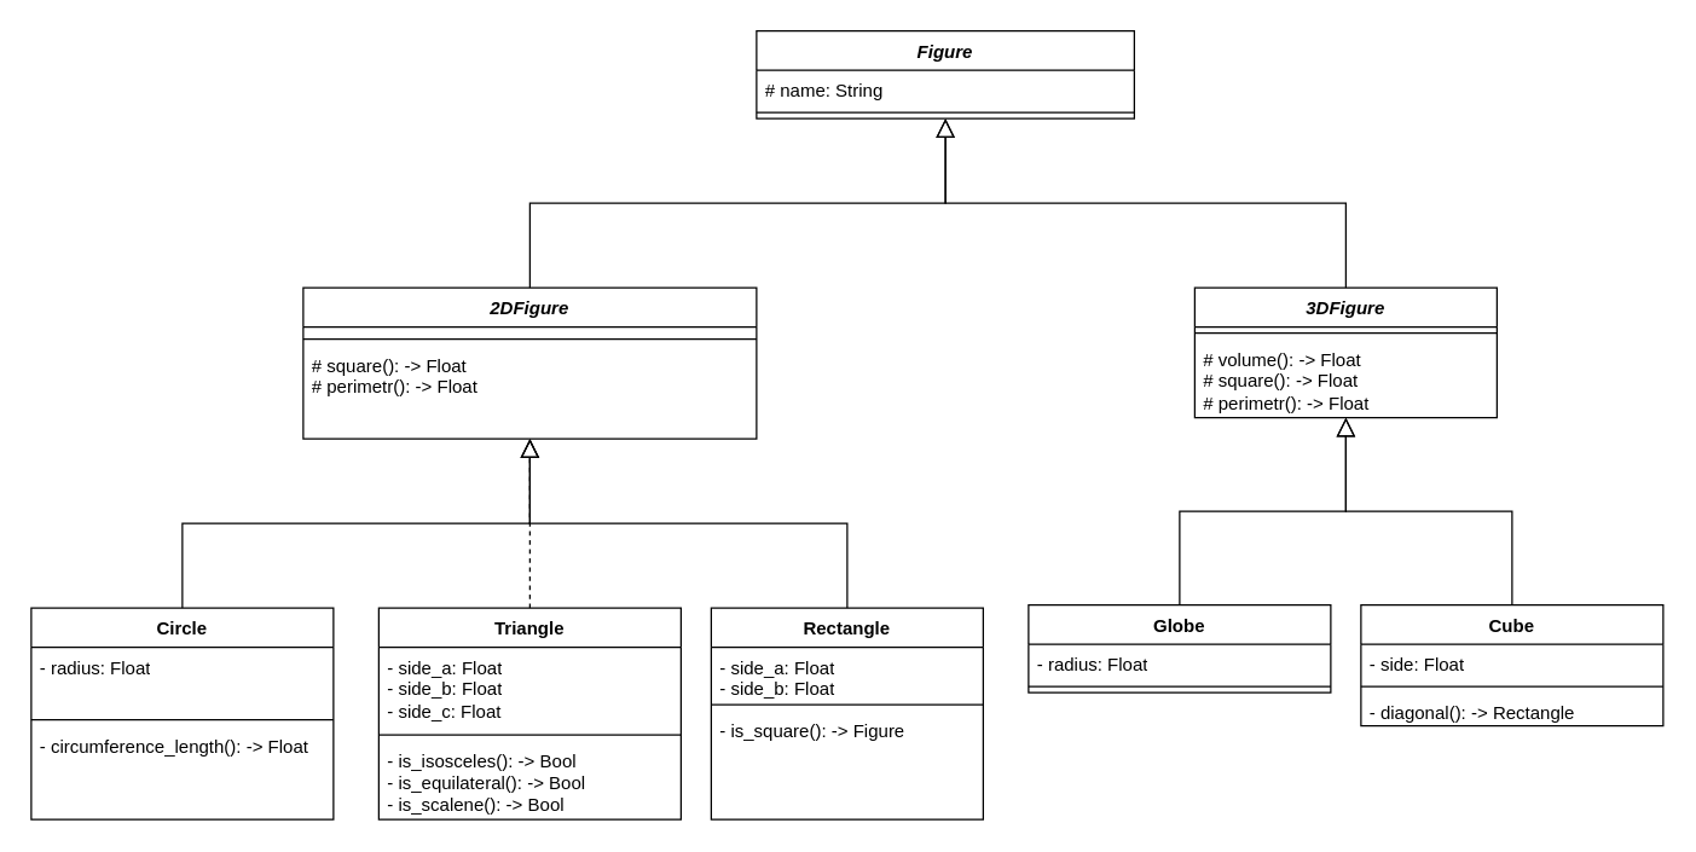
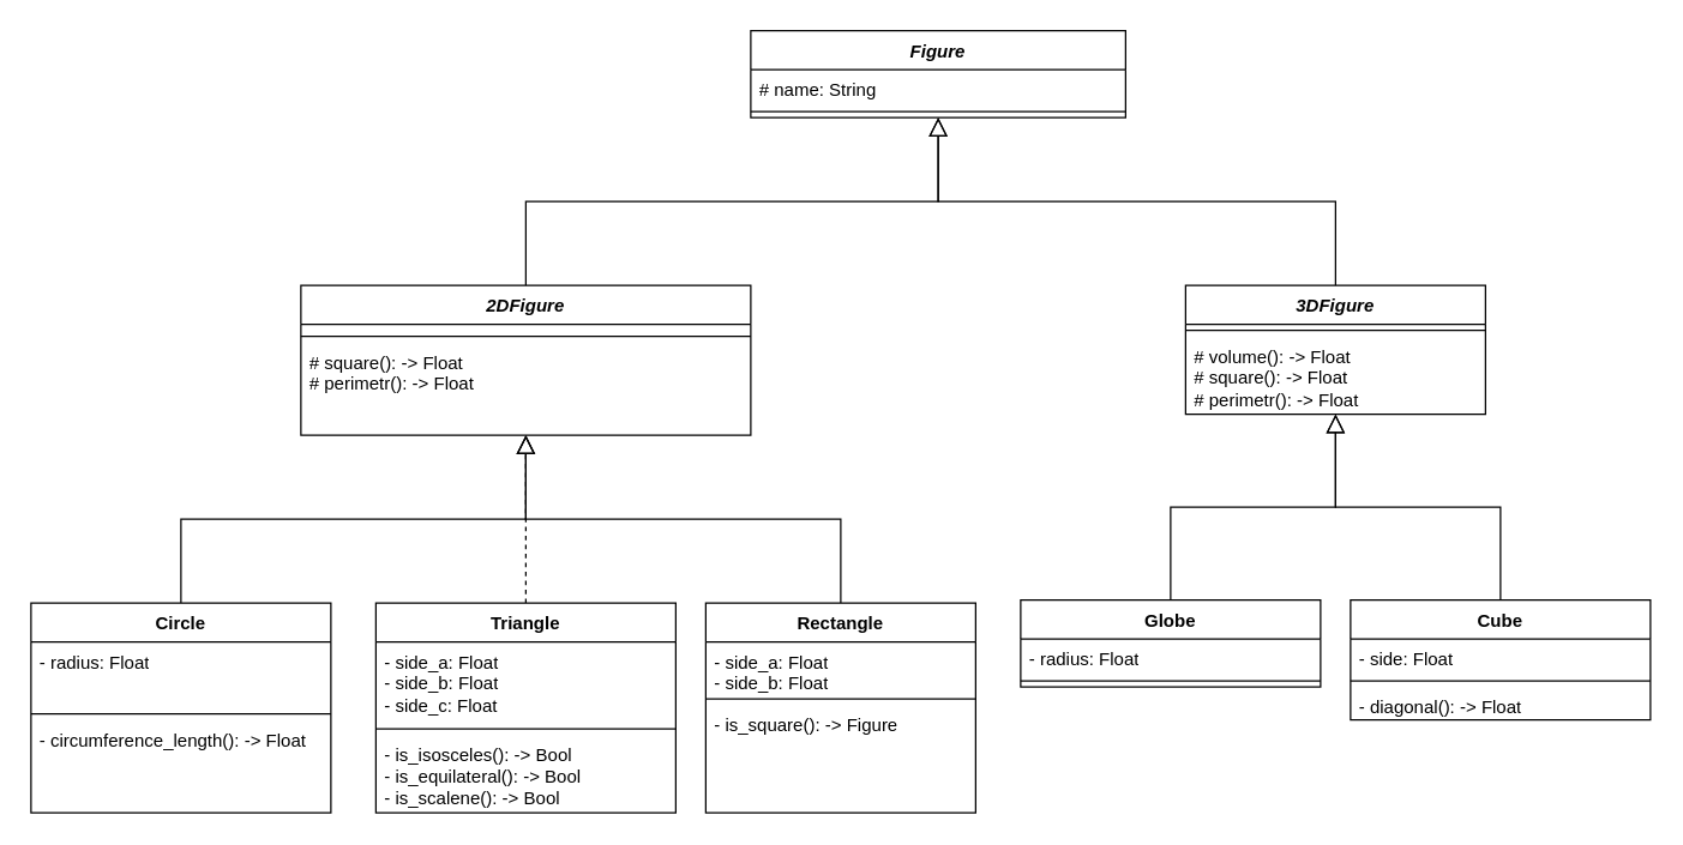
- <mxCell id="35" value="- diagonal(): -&amp;gt; Rectangle" style="text;strokeColor=none;fillColor=none;align=left;verticalAlign=top;spacingLeft=4;spacingRight=4;overflow=hidden;rotatable=0;points=[[0,0.5],[1,0.5]];portConstraint=eastwest;whiteSpace=wrap;html=1;" vertex="1" parent="32"><mxGeometry y="58" width="200" height="22" as="geometry" /></mxCell>
+ <mxCell id="35" value="- diagonal(): -&amp;gt; Float" style="text;strokeColor=none;fillColor=none;align=left;verticalAlign=top;spacingLeft=4;spacingRight=4;overflow=hidden;rotatable=0;points=[[0,0.5],[1,0.5]];portConstraint=eastwest;whiteSpace=wrap;html=1;" vertex="1" parent="32"><mxGeometry y="58" width="200" height="22" as="geometry" /></mxCell>
